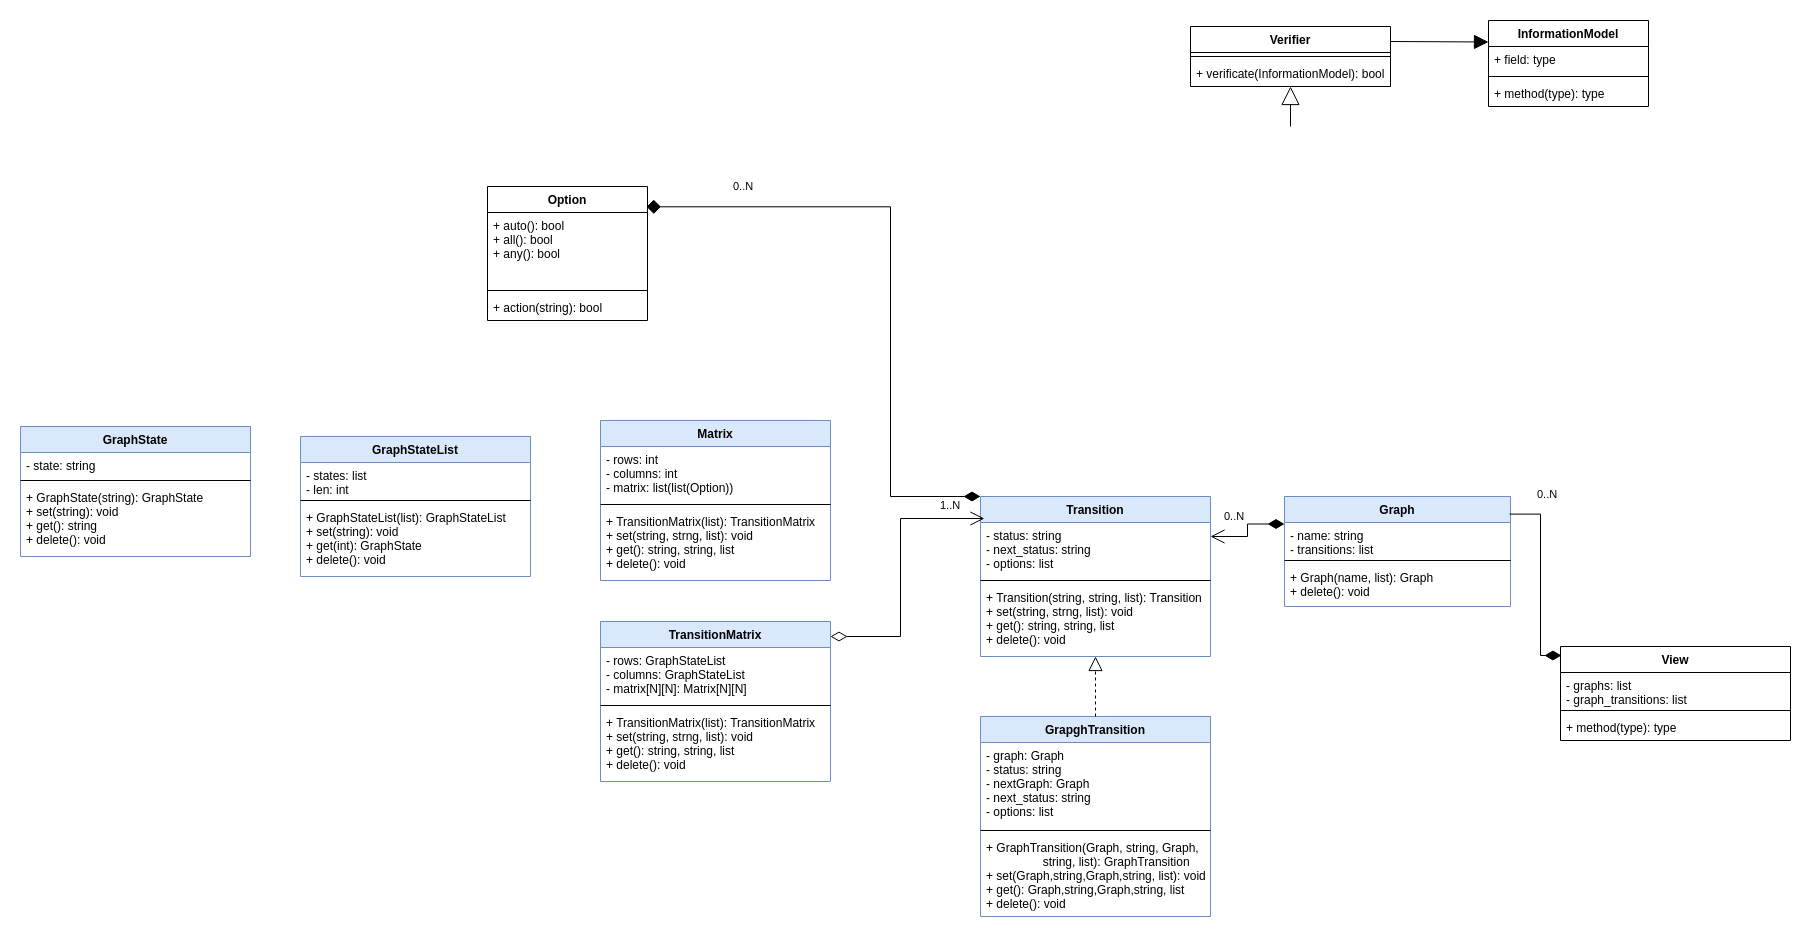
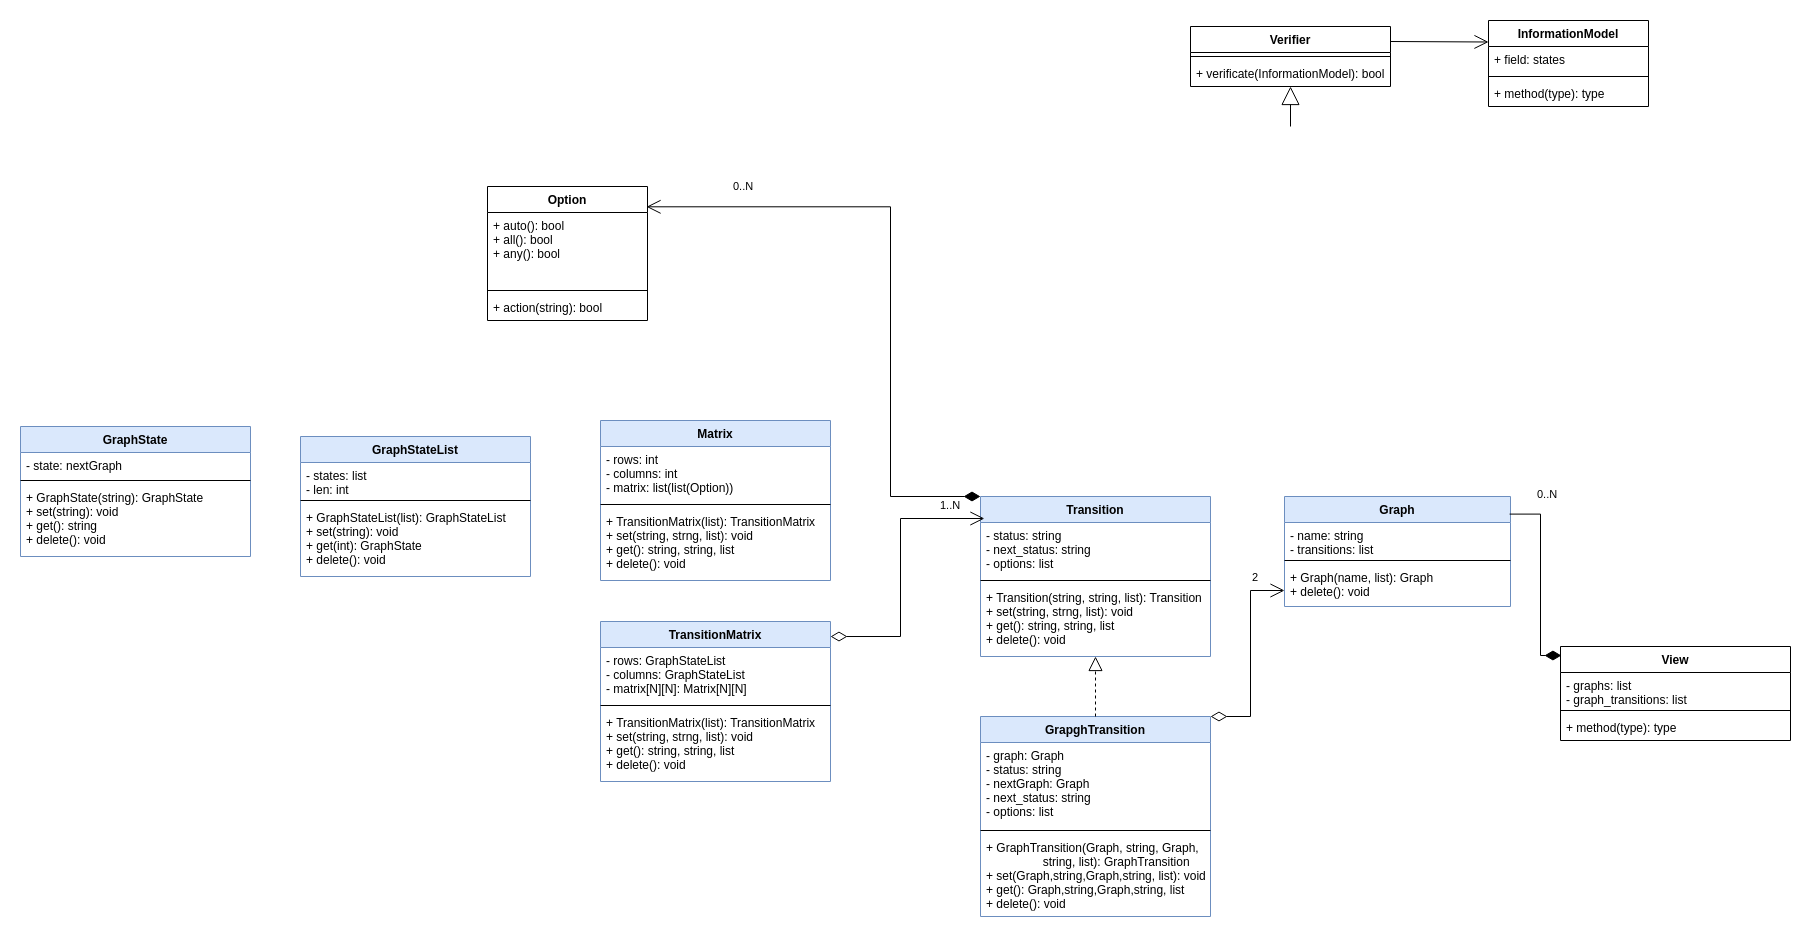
- <mxCell id="27" value="" style="endArrow=block;endSize=12;dashed=0;html=1;entryX=0;entryY=0.25;entryDx=0;entryDy=0;exitX=1;exitY=0.25;exitDx=0;exitDy=0;" parent="1" source="2" target="5" edge="1"><mxGeometry width="160" relative="1" as="geometry"><mxPoint x="1340" y="28" as="sourcePoint" /><mxPoint x="1510" y="36" as="targetPoint" /></mxGeometry></mxCell>
+ <mxCell id="27" value="" style="endArrow=open;endSize=12;dashed=0;html=1;entryX=0;entryY=0.25;entryDx=0;entryDy=0;exitX=1;exitY=0.25;exitDx=0;exitDy=0;" parent="1" source="2" target="5" edge="1"><mxGeometry width="160" relative="1" as="geometry"><mxPoint x="1340" y="28" as="sourcePoint" /><mxPoint x="1510" y="36" as="targetPoint" /></mxGeometry></mxCell>
- <mxCell id="6" value="+ field: type" style="text;strokeColor=none;fillColor=none;align=left;verticalAlign=top;spacingLeft=4;spacingRight=4;overflow=hidden;rotatable=0;points=[[0,0.5],[1,0.5]];portConstraint=eastwest;" parent="5" vertex="1"><mxGeometry y="26" width="160" height="26" as="geometry" /></mxCell>
+ <mxCell id="6" value="+ field: states" style="text;strokeColor=none;fillColor=none;align=left;verticalAlign=top;spacingLeft=4;spacingRight=4;overflow=hidden;rotatable=0;points=[[0,0.5],[1,0.5]];portConstraint=eastwest;" parent="5" vertex="1"><mxGeometry y="26" width="160" height="26" as="geometry" /></mxCell>
- <mxCell id="26" value="0..N" style="endArrow=diamond;html=1;endSize=12;startArrow=diamondThin;startSize=14;startFill=1;edgeStyle=orthogonalEdgeStyle;align=left;verticalAlign=bottom;entryX=0.994;entryY=-0.077;entryDx=0;entryDy=0;entryPerimeter=0;rounded=0;exitX=0;exitY=0;exitDx=0;exitDy=0;" parent="1" source="17" target="23" edge="1"><mxGeometry x="0.73" y="-11" relative="1" as="geometry"><mxPoint x="940" y="526" as="sourcePoint" /><mxPoint x="930" y="532" as="targetPoint" /><mxPoint as="offset" /><Array as="points"><mxPoint x="890" y="496" /><mxPoint x="890" y="206" /></Array></mxGeometry></mxCell>
+ <mxCell id="26" value="0..N" style="endArrow=open;html=1;endSize=12;startArrow=diamondThin;startSize=14;startFill=1;edgeStyle=orthogonalEdgeStyle;align=left;verticalAlign=bottom;entryX=0.994;entryY=-0.077;entryDx=0;entryDy=0;entryPerimeter=0;rounded=0;exitX=0;exitY=0;exitDx=0;exitDy=0;" parent="1" source="17" target="23" edge="1"><mxGeometry x="0.73" y="-11" relative="1" as="geometry"><mxPoint x="940" y="526" as="sourcePoint" /><mxPoint x="930" y="532" as="targetPoint" /><mxPoint as="offset" /><Array as="points"><mxPoint x="890" y="496" /><mxPoint x="890" y="206" /></Array></mxGeometry></mxCell>
- <mxCell id="46" value="- state: string" style="text;strokeColor=none;fillColor=none;align=left;verticalAlign=top;spacingLeft=4;spacingRight=4;overflow=hidden;rotatable=0;points=[[0,0.5],[1,0.5]];portConstraint=eastwest;" vertex="1" parent="45"><mxGeometry y="26" width="230" height="24" as="geometry" /></mxCell>
+ <mxCell id="46" value="- state: nextGraph" style="text;strokeColor=none;fillColor=none;align=left;verticalAlign=top;spacingLeft=4;spacingRight=4;overflow=hidden;rotatable=0;points=[[0,0.5],[1,0.5]];portConstraint=eastwest;" vertex="1" parent="45"><mxGeometry y="26" width="230" height="24" as="geometry" /></mxCell>
- <mxCell id="21" value="0..N" style="endArrow=open;html=1;endSize=12;startArrow=diamondThin;startSize=14;startFill=1;edgeStyle=orthogonalEdgeStyle;align=left;verticalAlign=bottom;entryX=1;entryY=0.25;entryDx=0;entryDy=0;exitX=0;exitY=0.25;exitDx=0;exitDy=0;rounded=0;" parent="1" source="9" target="17" edge="1"><mxGeometry x="0.73" y="-11" relative="1" as="geometry"><mxPoint x="1250" y="416" as="sourcePoint" /><mxPoint x="1410" y="416" as="targetPoint" /><mxPoint as="offset" /></mxGeometry></mxCell>
+ <mxCell id="33" value="2" style="endArrow=open;html=1;endSize=12;startArrow=diamondThin;startSize=14;startFill=0;edgeStyle=orthogonalEdgeStyle;align=left;verticalAlign=bottom;rounded=0;exitX=1;exitY=0;exitDx=0;exitDy=0;" parent="1" source="28" target="12" edge="1"><mxGeometry x="0.66" y="4" relative="1" as="geometry"><mxPoint x="1220" y="676" as="sourcePoint" /><mxPoint x="1230" y="576" as="targetPoint" /><Array as="points"><mxPoint x="1250" y="716" /><mxPoint x="1250" y="590" /></Array><mxPoint as="offset" /></mxGeometry></mxCell>
